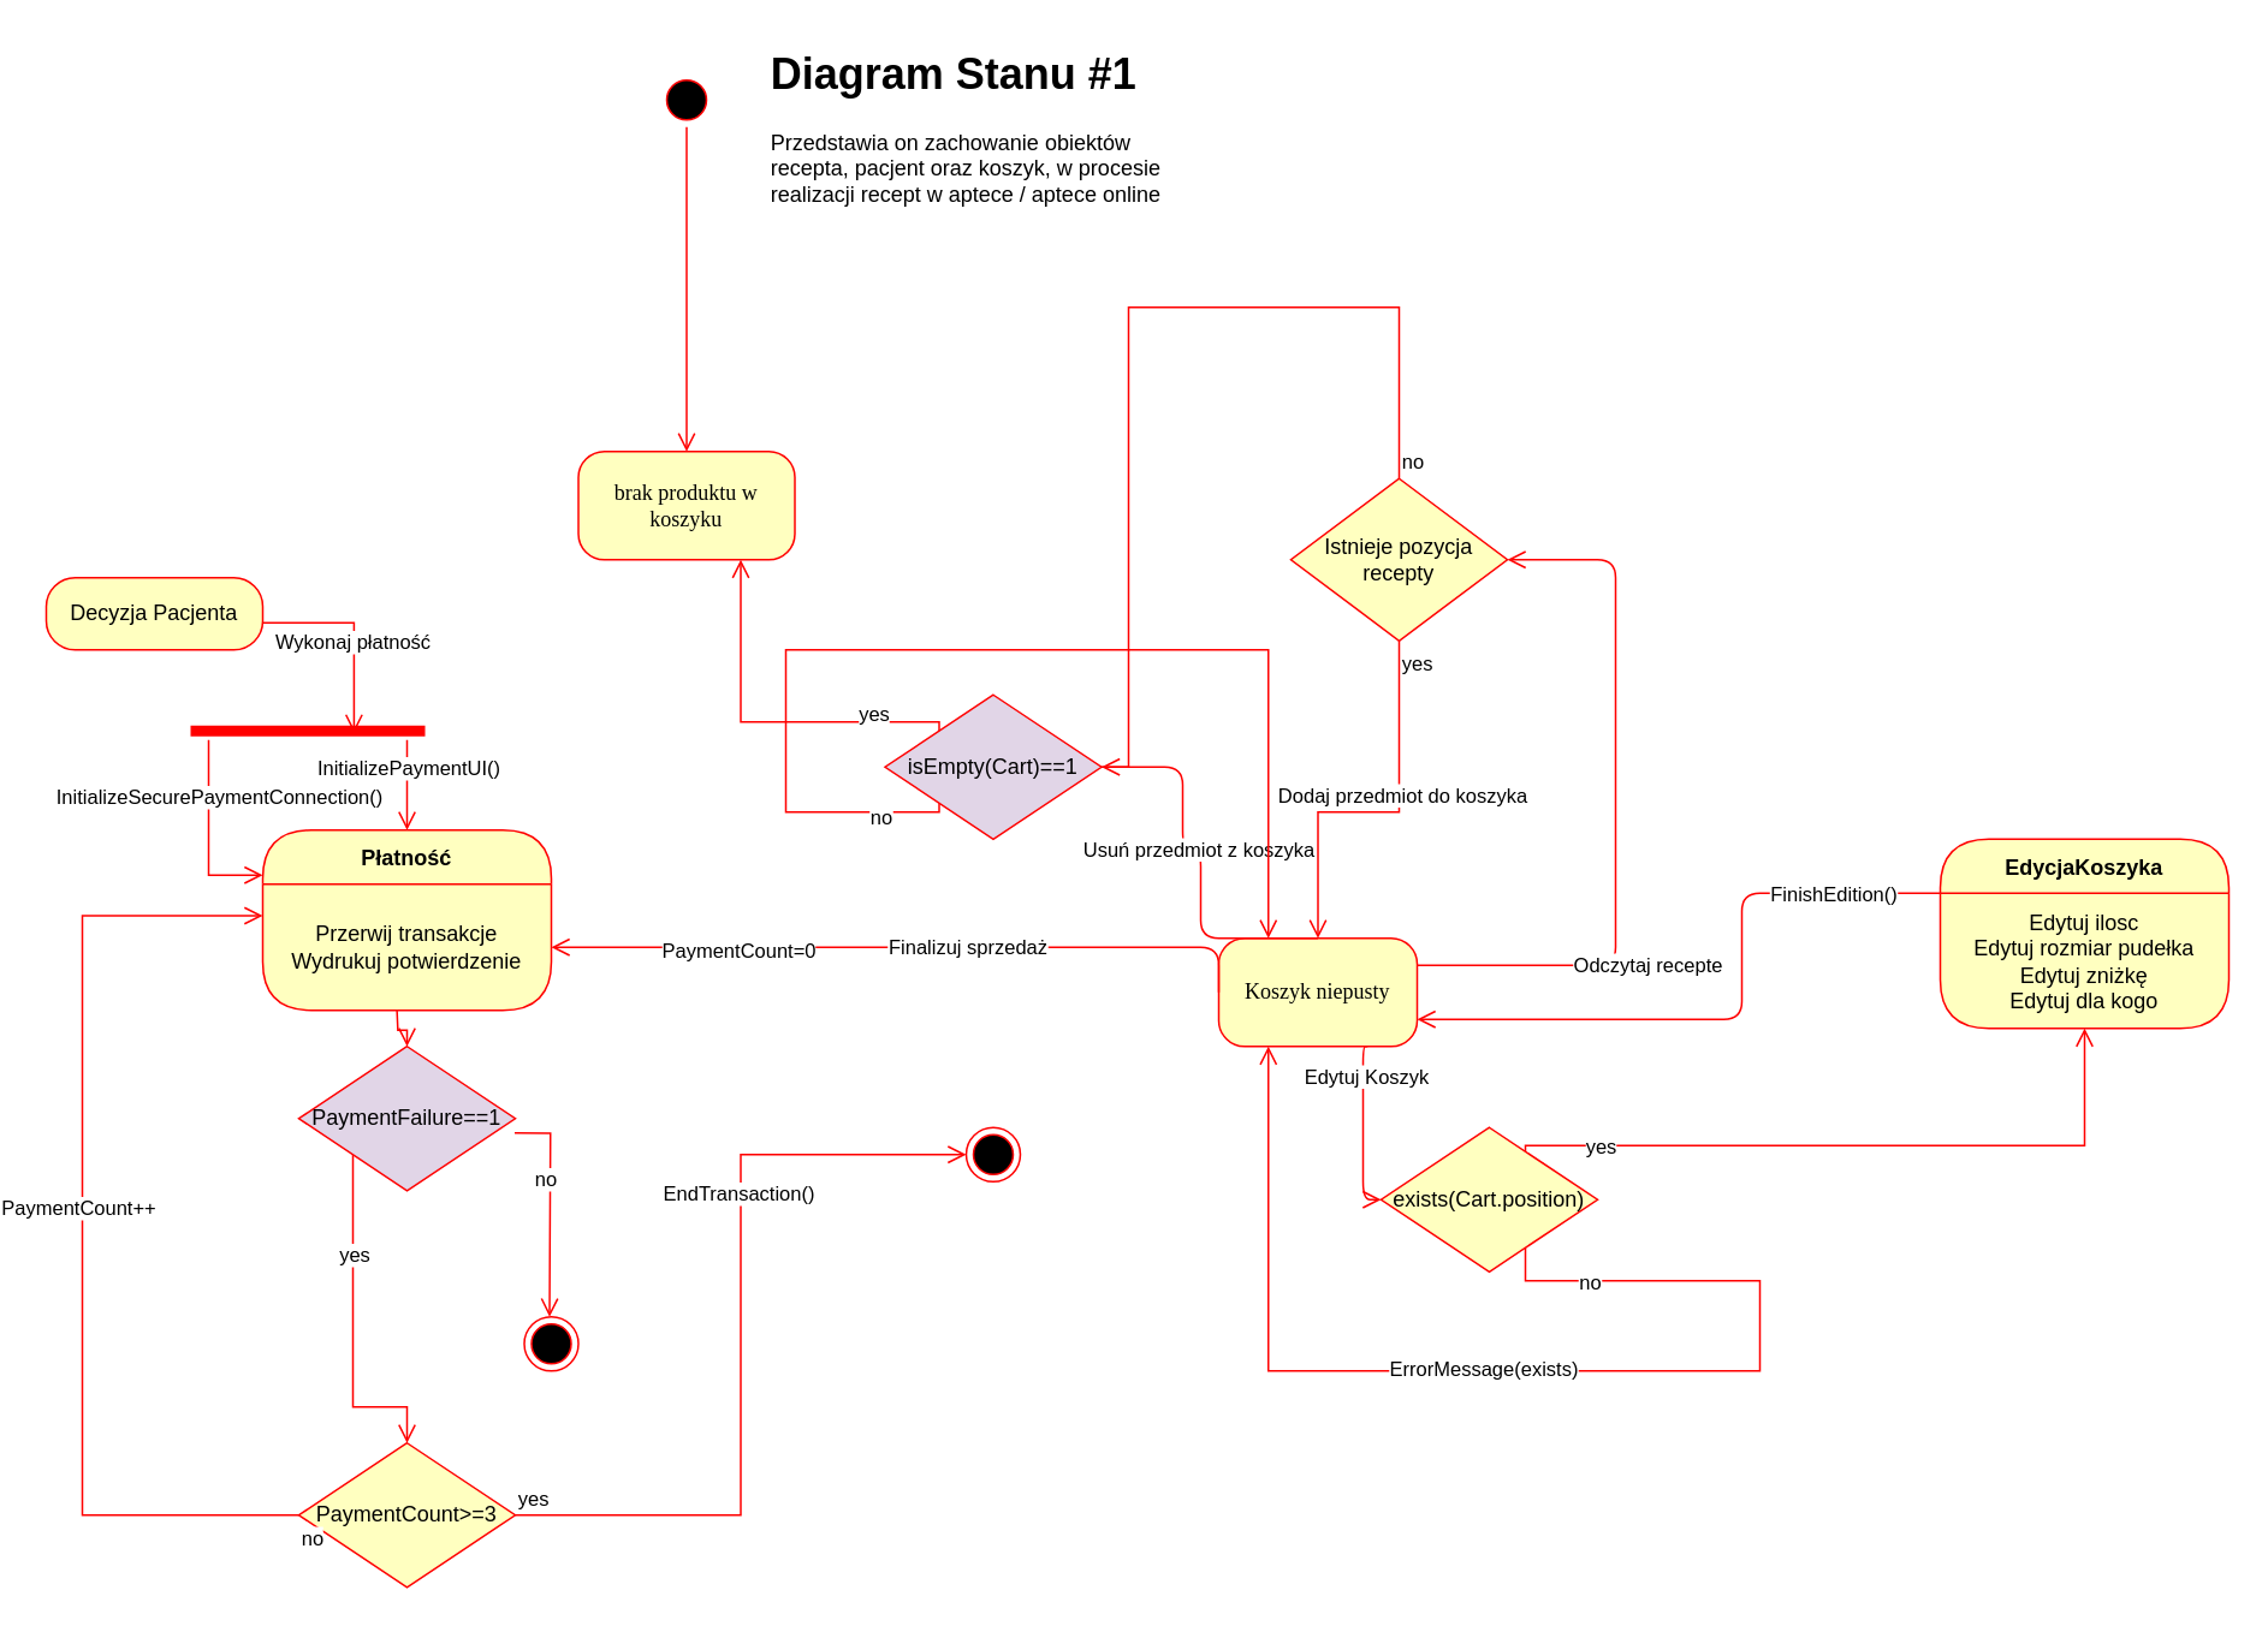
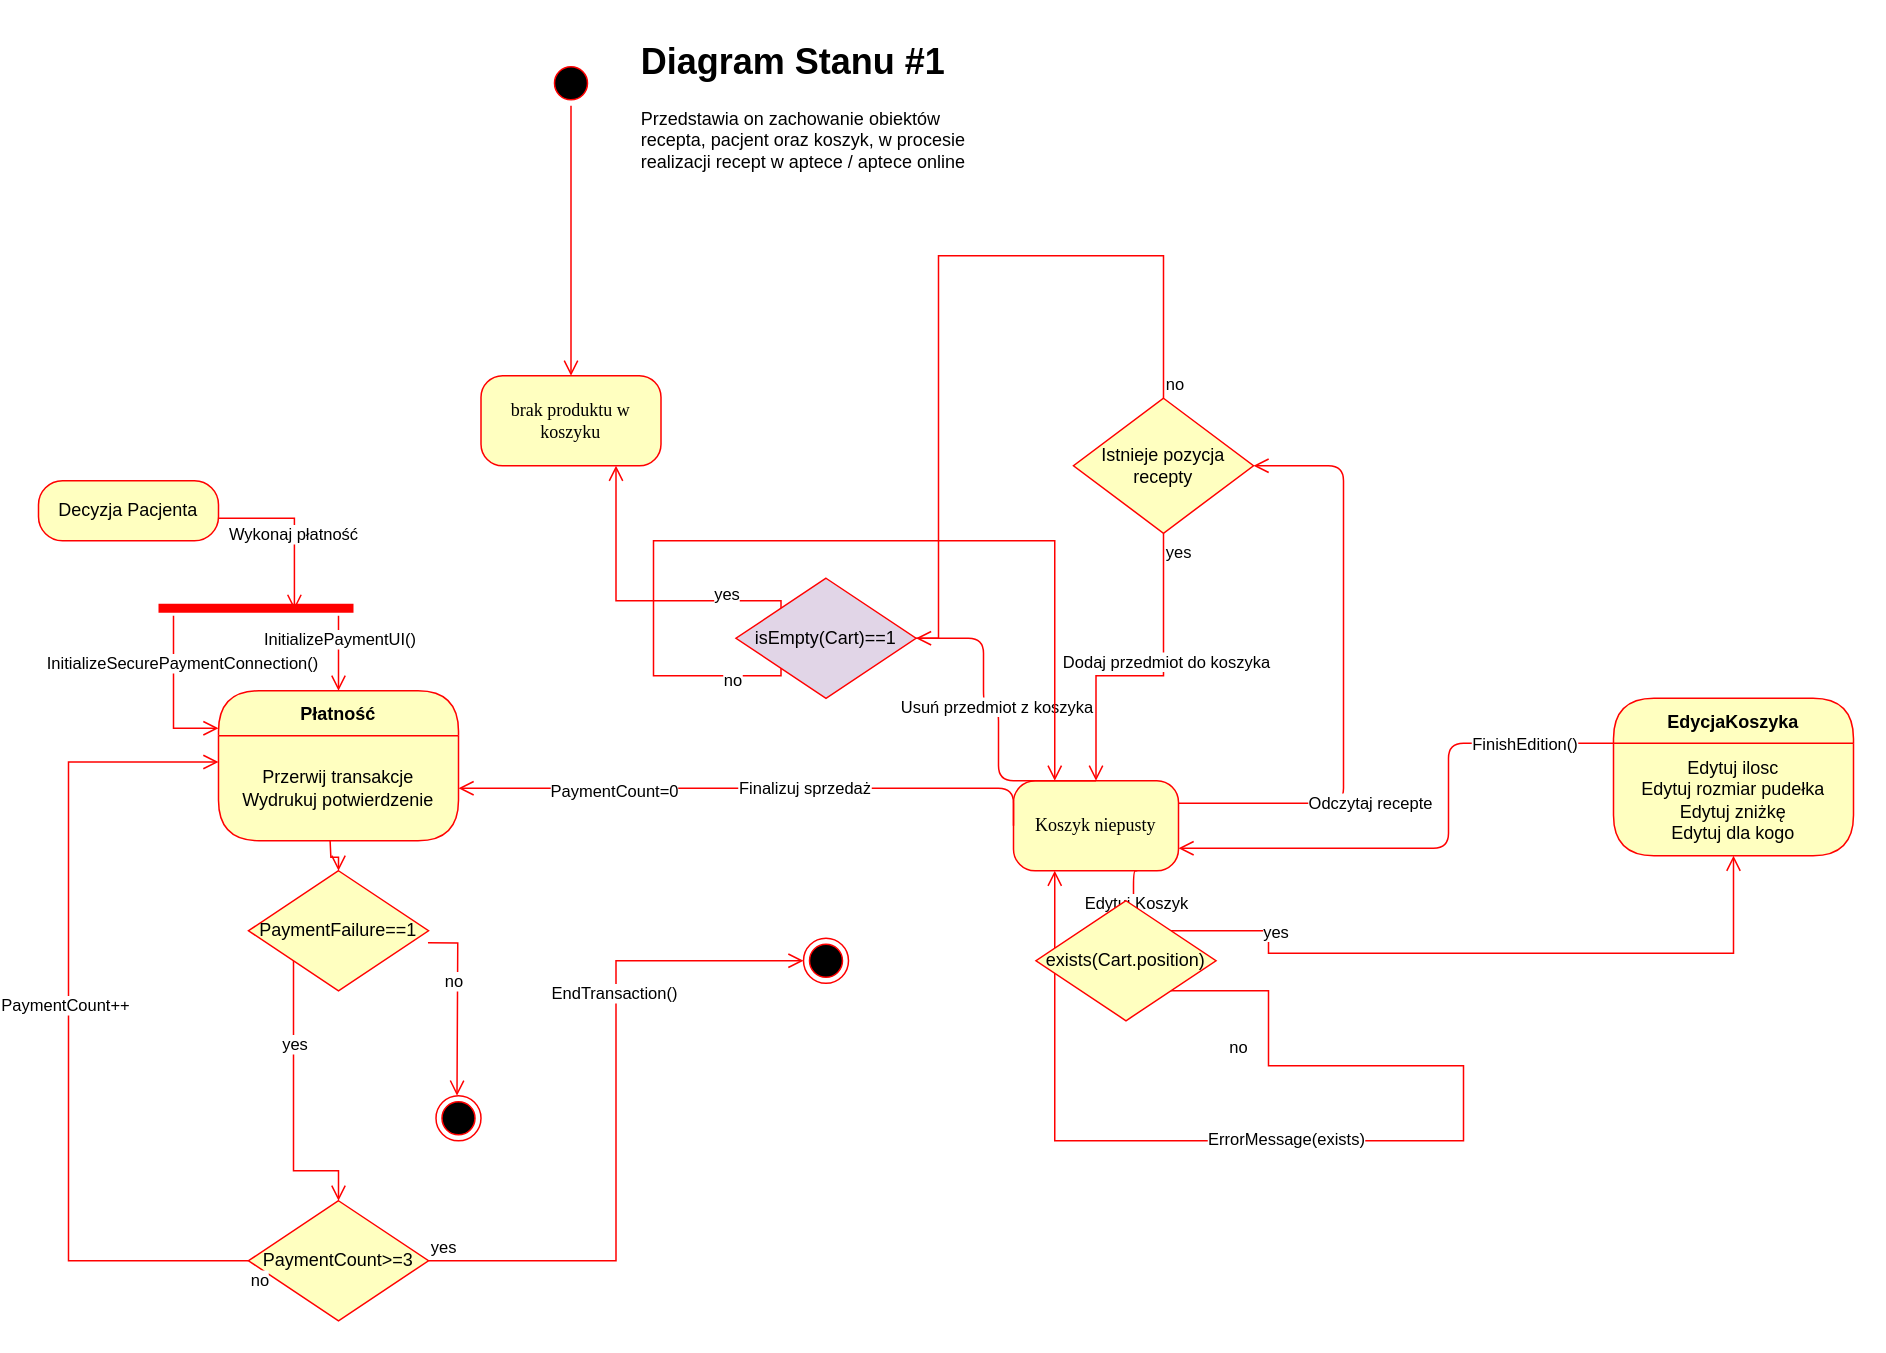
- <mxCell id="57" value="PaymentFailure==1" style="rhombus;whiteSpace=wrap;html=1;fontColor=#000000;fillColor=#e1d5e7;strokeColor=#ff0000;" vertex="1" parent="1"><mxGeometry x="160" y="580" width="120" height="80" as="geometry" /></mxCell>
+ <mxCell id="57" value="PaymentFailure==1" style="rhombus;whiteSpace=wrap;html=1;fontColor=#000000;fillColor=#ffffc0;strokeColor=#ff0000;" vertex="1" parent="1"><mxGeometry x="160" y="580" width="120" height="80" as="geometry" /></mxCell>
- <mxCell id="58" value="exists(Cart.position)" style="rhombus;whiteSpace=wrap;html=1;fontColor=#000000;fillColor=#ffffc0;strokeColor=#ff0000;" vertex="1" parent="1"><mxGeometry x="760" y="625" width="120" height="80" as="geometry" /></mxCell>
+ <mxCell id="58" value="exists(Cart.position)" style="rhombus;whiteSpace=wrap;html=1;fontColor=#000000;fillColor=#ffffc0;strokeColor=#ff0000;" vertex="1" parent="1"><mxGeometry x="685" y="600" width="120" height="80" as="geometry" /></mxCell>
